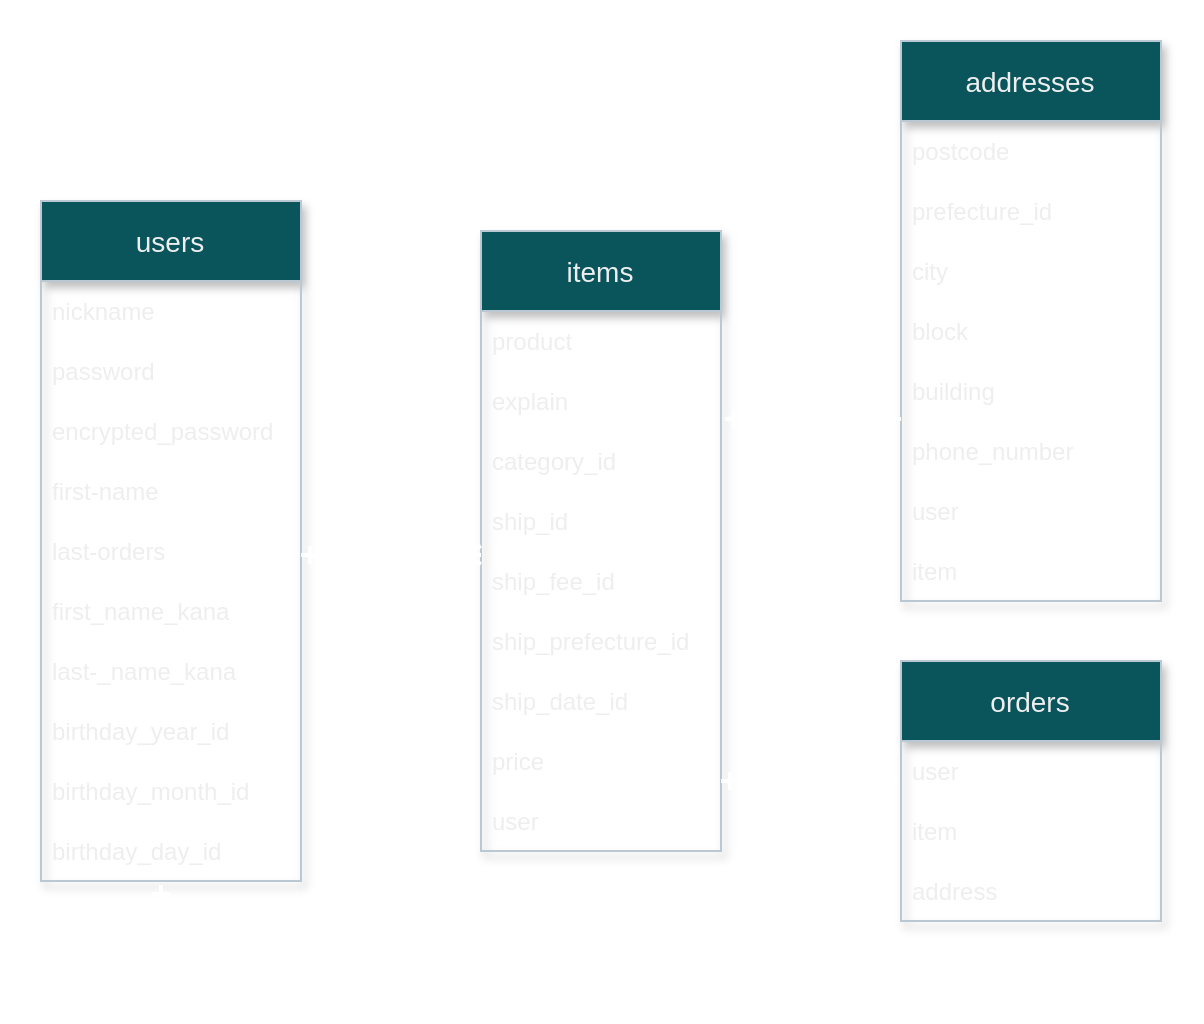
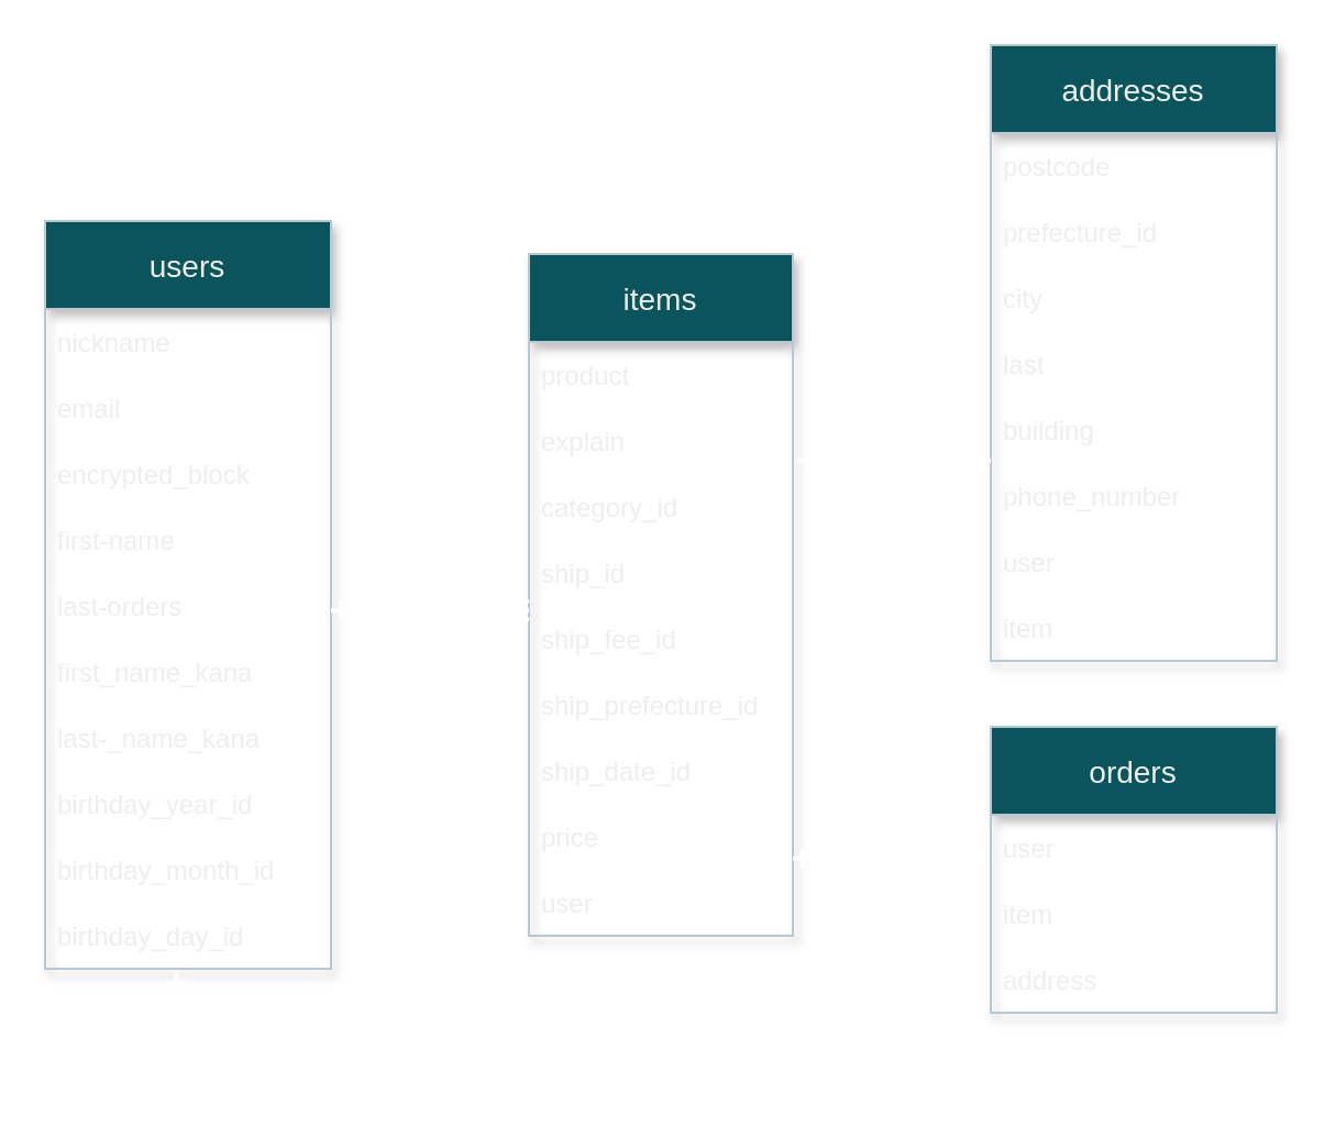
- <mxCell id="27" value="block" style="text;strokeColor=none;fillColor=none;spacingLeft=4;spacingRight=4;overflow=hidden;rotatable=0;points=[[0,0.5],[1,0.5]];portConstraint=eastwest;fontSize=12;fontColor=#EEEEEE;verticalAlign=middle;fontStyle=0" parent="23" vertex="1"><mxGeometry y="130" width="130" height="30" as="geometry" /></mxCell>
+ <mxCell id="27" value="last" style="text;strokeColor=none;fillColor=none;spacingLeft=4;spacingRight=4;overflow=hidden;rotatable=0;points=[[0,0.5],[1,0.5]];portConstraint=eastwest;fontSize=12;fontColor=#EEEEEE;verticalAlign=middle;fontStyle=0" parent="23" vertex="1"><mxGeometry y="130" width="130" height="30" as="geometry" /></mxCell>
- <mxCell id="4" value="password" style="text;strokeColor=none;fillColor=none;spacingLeft=4;spacingRight=4;overflow=hidden;rotatable=0;points=[[0,0.5],[1,0.5]];portConstraint=eastwest;fontSize=12;fontColor=#EEEEEE;verticalAlign=middle;fontStyle=0" parent="2" vertex="1"><mxGeometry y="70" width="130" height="30" as="geometry" /></mxCell>
+ <mxCell id="4" value="email" style="text;strokeColor=none;fillColor=none;spacingLeft=4;spacingRight=4;overflow=hidden;rotatable=0;points=[[0,0.5],[1,0.5]];portConstraint=eastwest;fontSize=12;fontColor=#EEEEEE;verticalAlign=middle;fontStyle=0" parent="2" vertex="1"><mxGeometry y="70" width="130" height="30" as="geometry" /></mxCell>
- <mxCell id="5" value="encrypted_password" style="text;strokeColor=none;fillColor=none;spacingLeft=4;spacingRight=4;overflow=hidden;rotatable=0;points=[[0,0.5],[1,0.5]];portConstraint=eastwest;fontSize=12;fontColor=#EEEEEE;verticalAlign=middle;fontStyle=0" parent="2" vertex="1"><mxGeometry y="100" width="130" height="30" as="geometry" /></mxCell>
+ <mxCell id="5" value="encrypted_block" style="text;strokeColor=none;fillColor=none;spacingLeft=4;spacingRight=4;overflow=hidden;rotatable=0;points=[[0,0.5],[1,0.5]];portConstraint=eastwest;fontSize=12;fontColor=#EEEEEE;verticalAlign=middle;fontStyle=0" parent="2" vertex="1"><mxGeometry y="100" width="130" height="30" as="geometry" /></mxCell>
